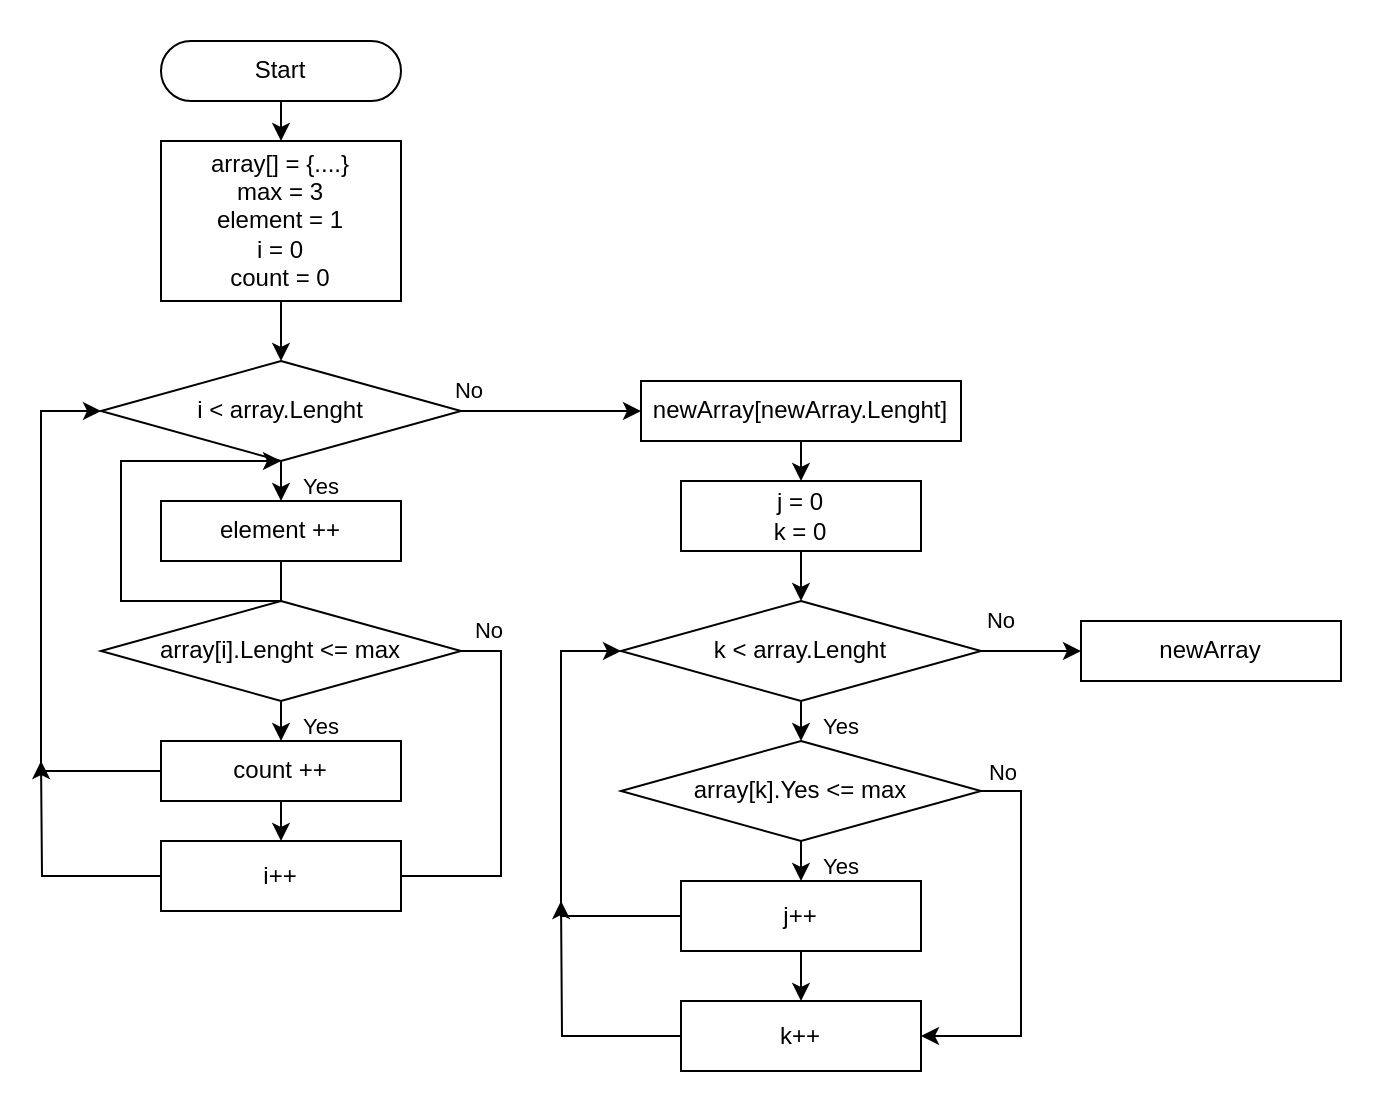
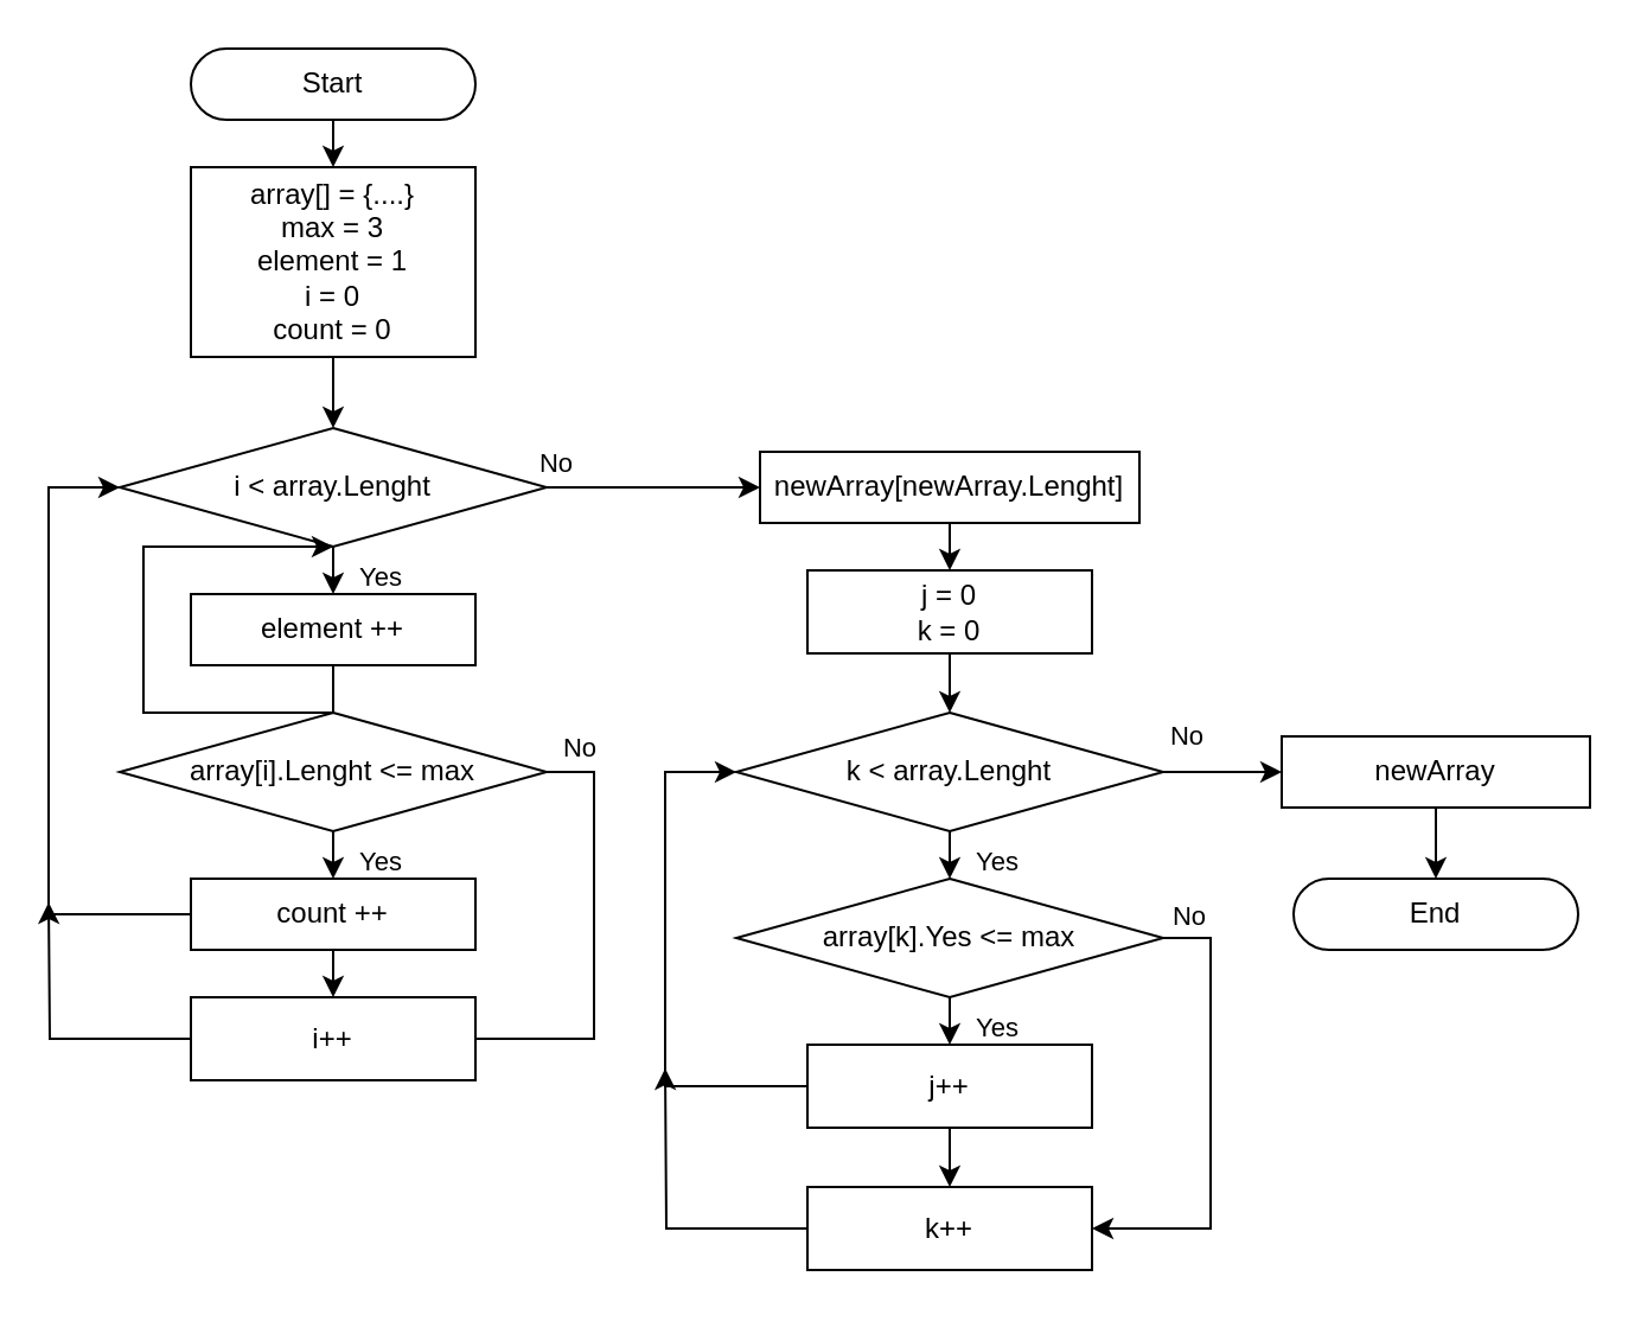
+ <mxCell id="34" style="edgeStyle=orthogonalEdgeStyle;rounded=0;orthogonalLoop=1;jettySize=auto;html=1;exitX=0.5;exitY=1;exitDx=0;exitDy=0;" edge="1" parent="1" source="35" target="37"><mxGeometry relative="1" as="geometry" /></mxCell>
+ <mxCell id="37" value="End" style="rounded=1;whiteSpace=wrap;html=1;arcSize=50;" vertex="1" parent="1"><mxGeometry x="545" y="370" width="120" height="30" as="geometry" /></mxCell>
